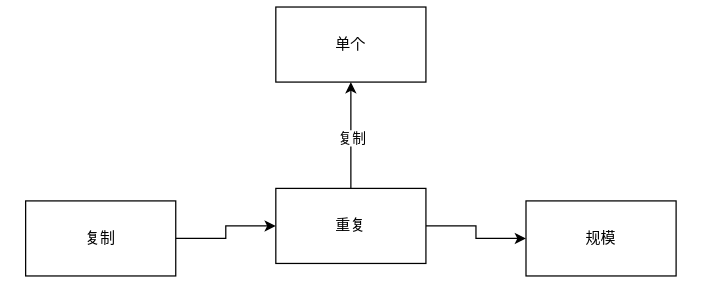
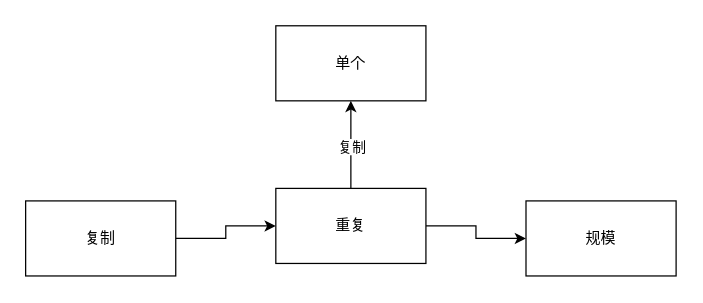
- <mxCell id="9" value="单个" style="whiteSpace=wrap;html=1;rounded=0;" vertex="1" parent="1"><mxGeometry x="220" y="5" width="120" height="60" as="geometry" /></mxCell>
+ <mxCell id="9" value="单个" style="whiteSpace=wrap;html=1;rounded=0;" vertex="1" parent="1"><mxGeometry x="220" y="20" width="120" height="60" as="geometry" /></mxCell>
